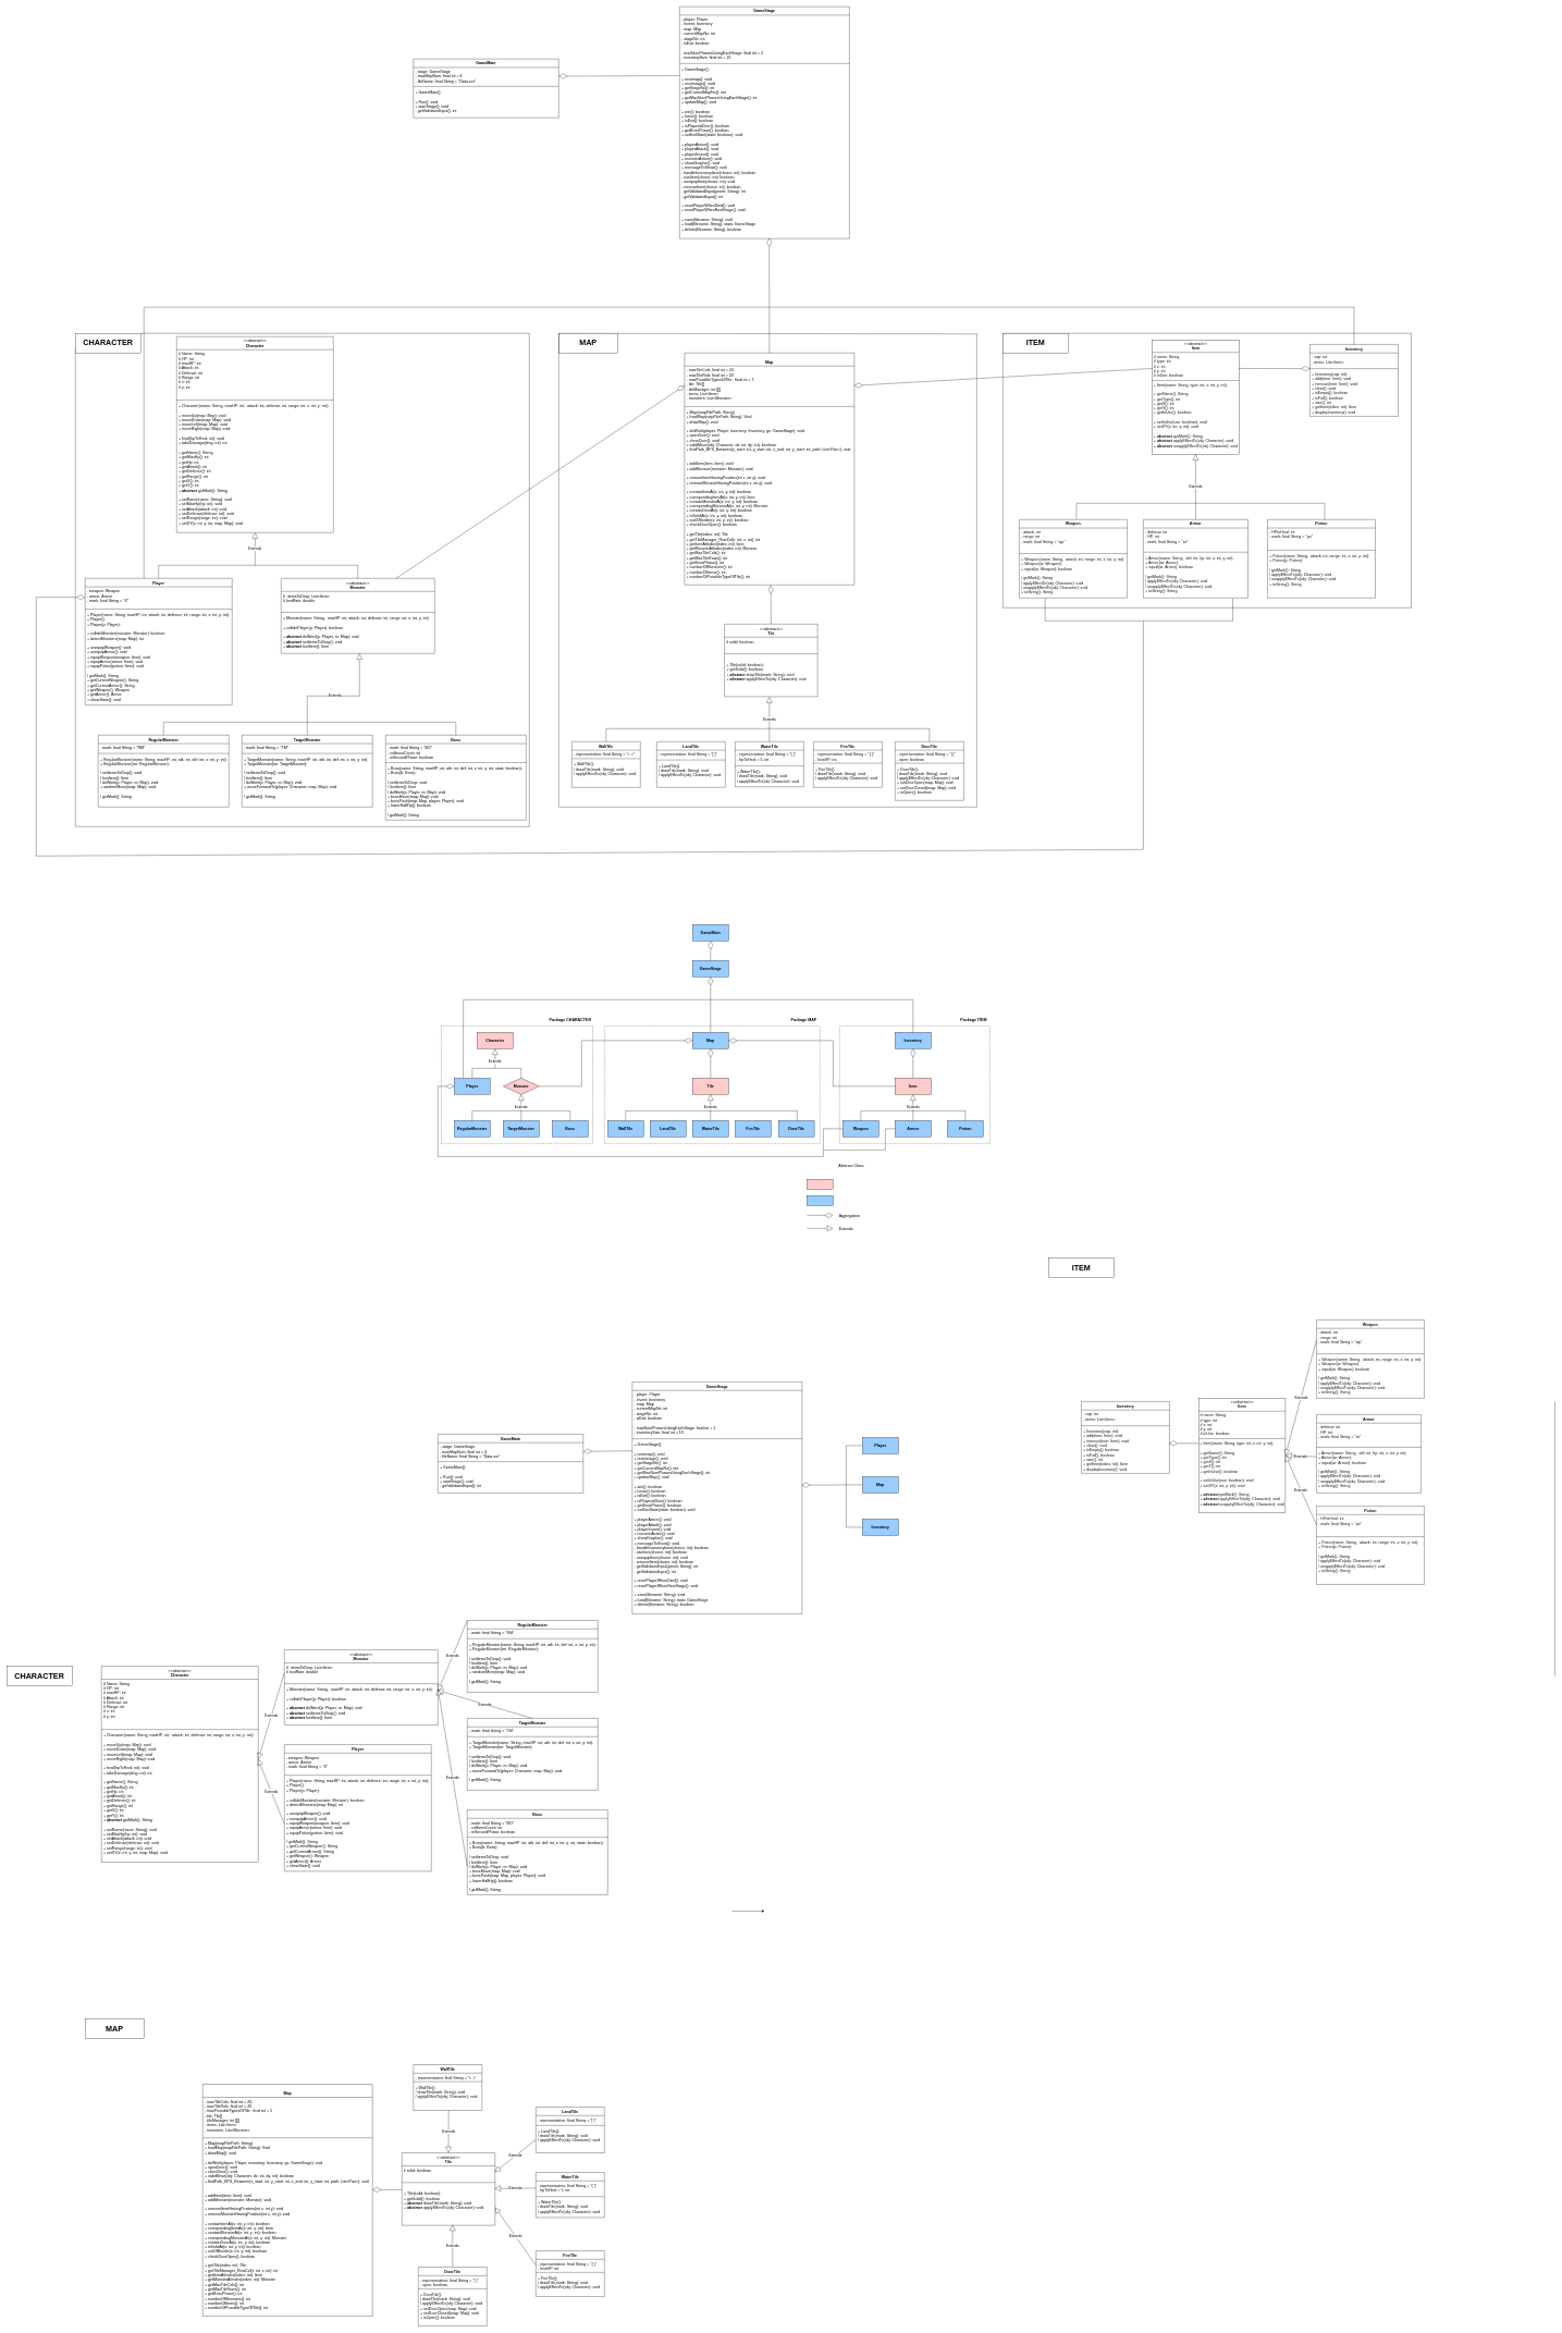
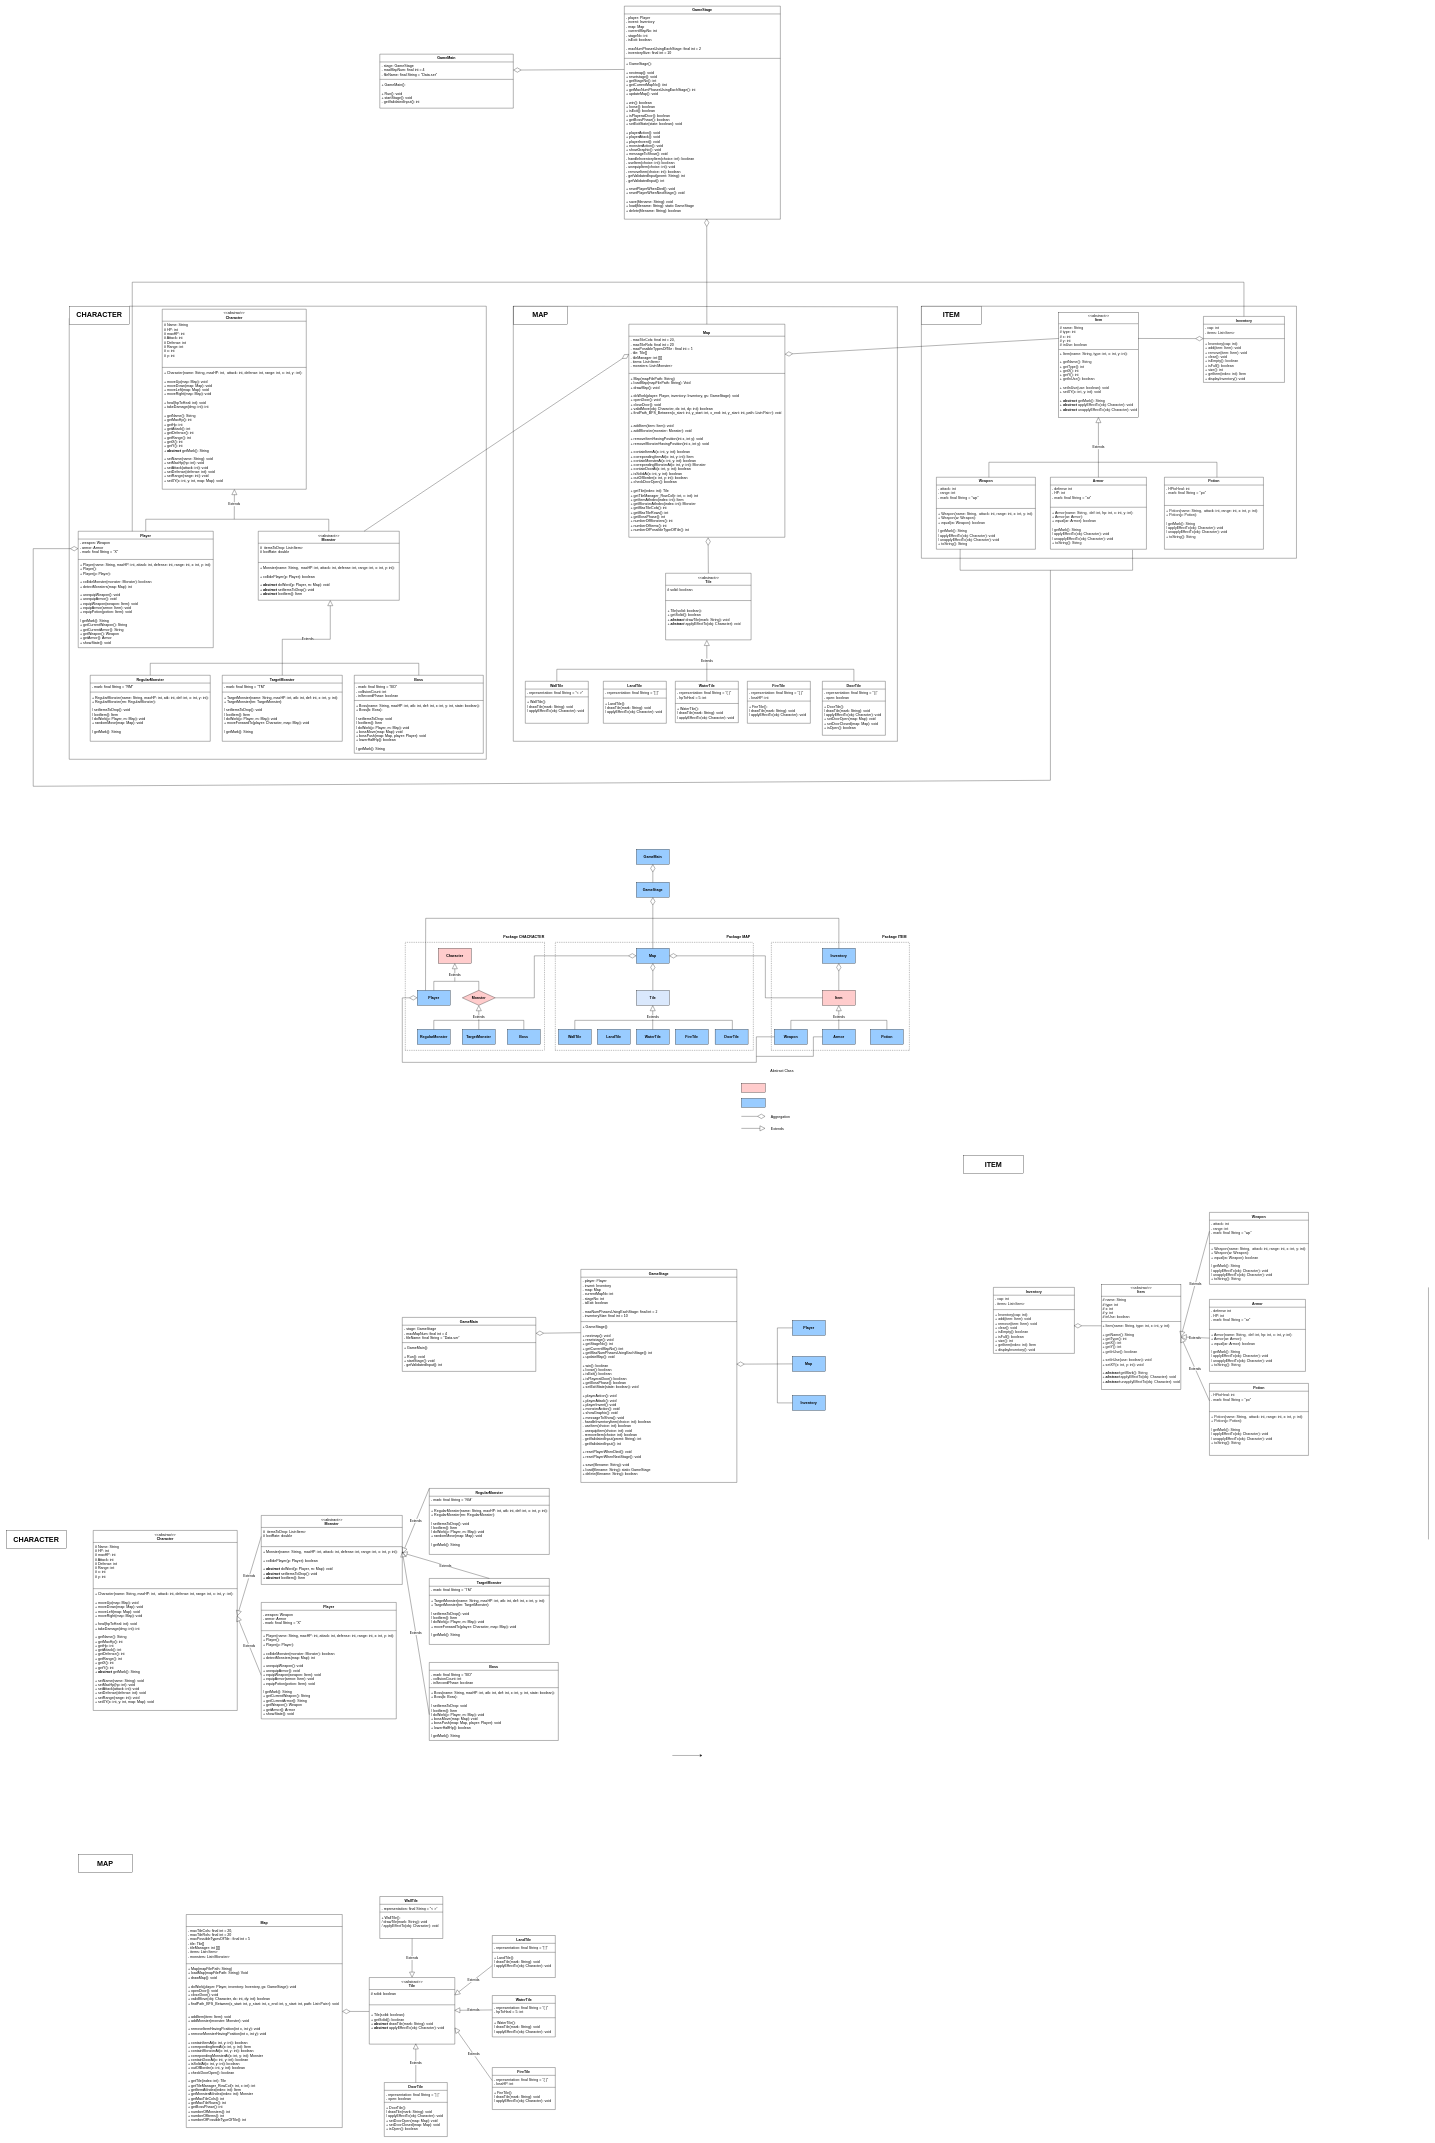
- <mxCell id="160" value="&lt;b&gt;Package CHARACTER&lt;/b&gt;" style="text;html=1;align=center;verticalAlign=middle;resizable=0;points=[];autosize=1;strokeColor=none;fillColor=none;" parent="1" vertex="1"><mxGeometry x="1665" y="3108" width="160" height="30" as="geometry" /></mxCell>
+ <mxCell id="160" value="&lt;b&gt;Package CHACRACTER&lt;/b&gt;" style="text;html=1;align=center;verticalAlign=middle;resizable=0;points=[];autosize=1;strokeColor=none;fillColor=none;" parent="1" vertex="1"><mxGeometry x="1665" y="3108" width="160" height="30" as="geometry" /></mxCell>
- <mxCell id="120" value="Tile" style="html=1;whiteSpace=wrap;fillColor=#FFCCCC;fontStyle=1" parent="1" vertex="1"><mxGeometry x="2120" y="3300" width="110" height="50" as="geometry" /></mxCell>
+ <mxCell id="120" value="Tile" style="html=1;whiteSpace=wrap;fillColor=#dae8fc;fontStyle=1;" parent="1" vertex="1"><mxGeometry x="2120" y="3300" width="110" height="50" as="geometry" /></mxCell>
